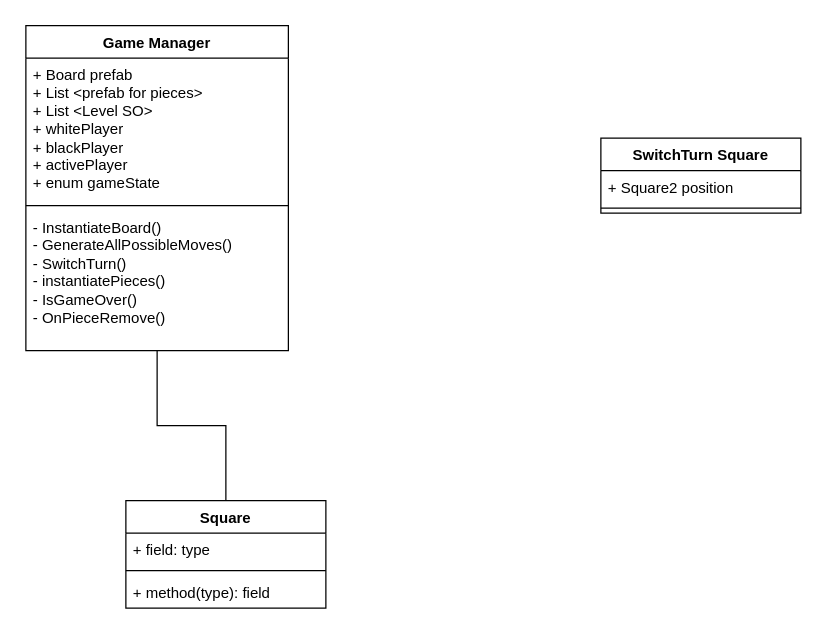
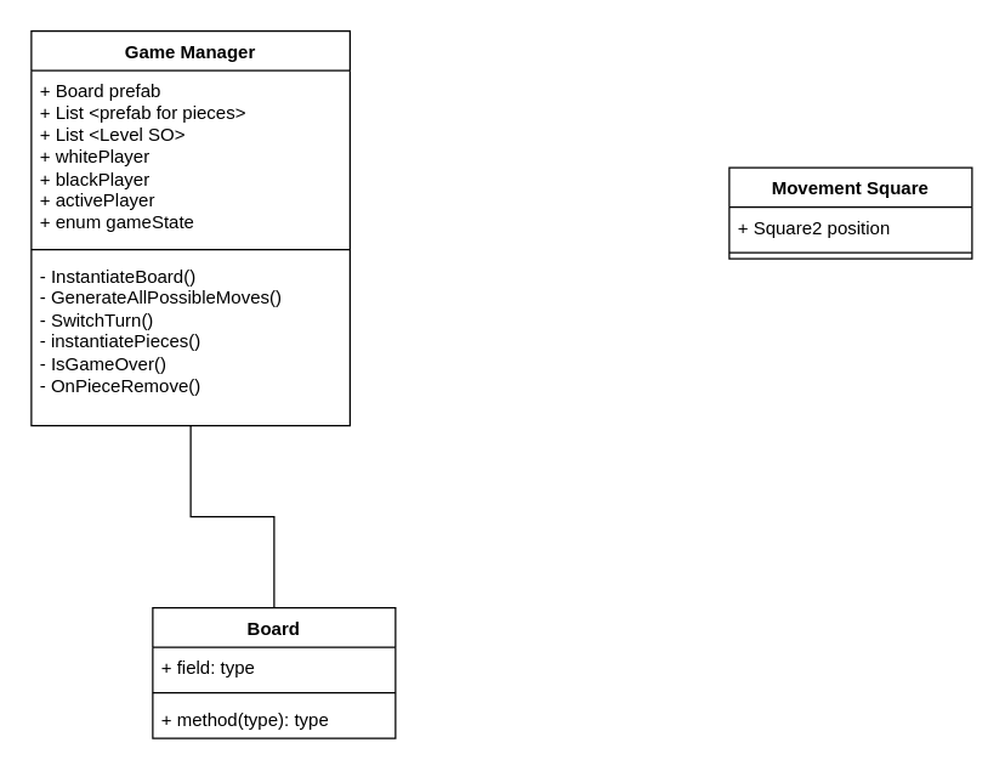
- <mxCell id="7" value="SwitchTurn Square" style="swimlane;fontStyle=1;align=center;verticalAlign=top;childLayout=stackLayout;horizontal=1;startSize=26;horizontalStack=0;resizeParent=1;resizeParentMax=0;resizeLast=0;collapsible=1;marginBottom=0;whiteSpace=wrap;html=1;" vertex="1" parent="1"><mxGeometry x="480" y="110" width="160" height="60" as="geometry" /></mxCell>
+ <mxCell id="7" value="Movement Square" style="swimlane;fontStyle=1;align=center;verticalAlign=top;childLayout=stackLayout;horizontal=1;startSize=26;horizontalStack=0;resizeParent=1;resizeParentMax=0;resizeLast=0;collapsible=1;marginBottom=0;whiteSpace=wrap;html=1;" vertex="1" parent="1"><mxGeometry x="480" y="110" width="160" height="60" as="geometry" /></mxCell>
- <mxCell id="10" value="Square" style="swimlane;fontStyle=1;align=center;verticalAlign=top;childLayout=stackLayout;horizontal=1;startSize=26;horizontalStack=0;resizeParent=1;resizeParentMax=0;resizeLast=0;collapsible=1;marginBottom=0;whiteSpace=wrap;html=1;" vertex="1" parent="1"><mxGeometry x="100" y="400" width="160" height="86" as="geometry" /></mxCell>
+ <mxCell id="10" value="Board" style="swimlane;fontStyle=1;align=center;verticalAlign=top;childLayout=stackLayout;horizontal=1;startSize=26;horizontalStack=0;resizeParent=1;resizeParentMax=0;resizeLast=0;collapsible=1;marginBottom=0;whiteSpace=wrap;html=1;" vertex="1" parent="1"><mxGeometry x="100" y="400" width="160" height="86" as="geometry" /></mxCell>
- <mxCell id="13" value="+ method(type): field" style="text;strokeColor=none;fillColor=none;align=left;verticalAlign=top;spacingLeft=4;spacingRight=4;overflow=hidden;rotatable=0;points=[[0,0.5],[1,0.5]];portConstraint=eastwest;whiteSpace=wrap;html=1;" vertex="1" parent="10"><mxGeometry y="60" width="160" height="26" as="geometry" /></mxCell>
+ <mxCell id="13" value="+ method(type): type" style="text;strokeColor=none;fillColor=none;align=left;verticalAlign=top;spacingLeft=4;spacingRight=4;overflow=hidden;rotatable=0;points=[[0,0.5],[1,0.5]];portConstraint=eastwest;whiteSpace=wrap;html=1;" vertex="1" parent="10"><mxGeometry y="60" width="160" height="26" as="geometry" /></mxCell>
